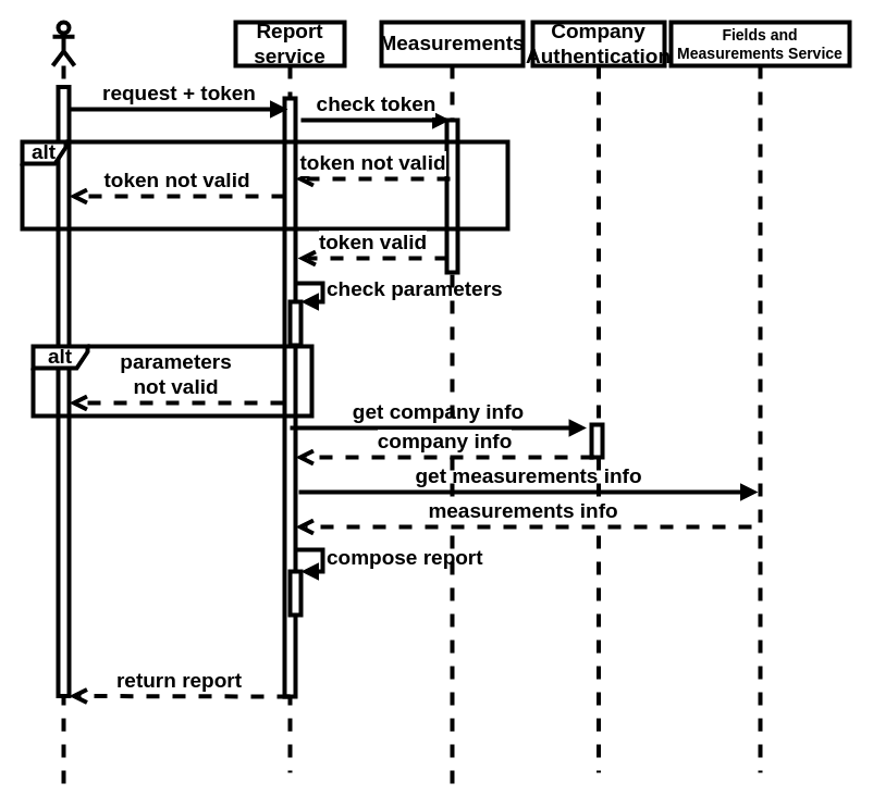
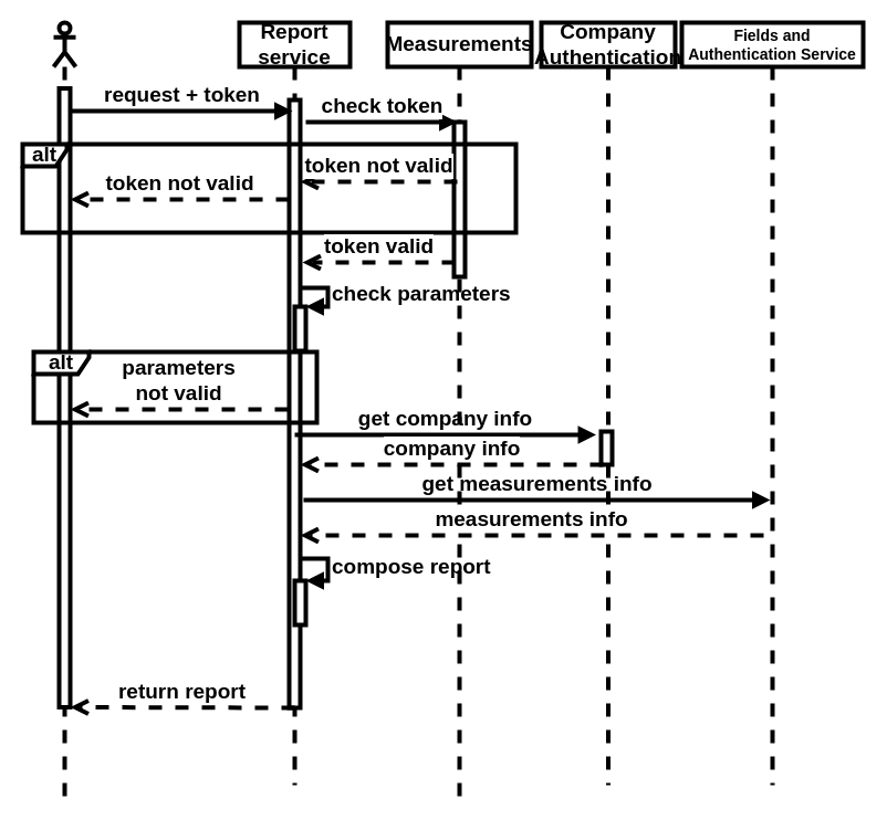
- <mxCell id="25" value="Fields and Measurements Service" style="shape=umlLifeline;perimeter=lifelinePerimeter;whiteSpace=wrap;html=1;container=1;collapsible=0;recursiveResize=0;outlineConnect=0;fontSize=14;fontStyle=1;strokeWidth=4;" vertex="1" parent="1"><mxGeometry x="616" y="20" width="164" height="690" as="geometry" /></mxCell>
+ <mxCell id="25" value="Fields and Authentication Service" style="shape=umlLifeline;perimeter=lifelinePerimeter;whiteSpace=wrap;html=1;container=1;collapsible=0;recursiveResize=0;outlineConnect=0;fontSize=14;fontStyle=1;strokeWidth=4;" vertex="1" parent="1"><mxGeometry x="616" y="20" width="164" height="690" as="geometry" /></mxCell>
